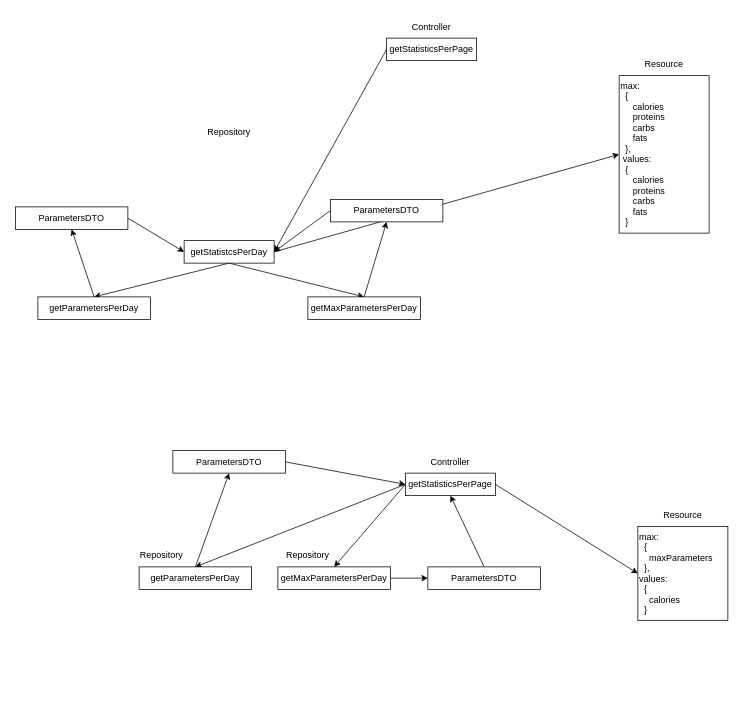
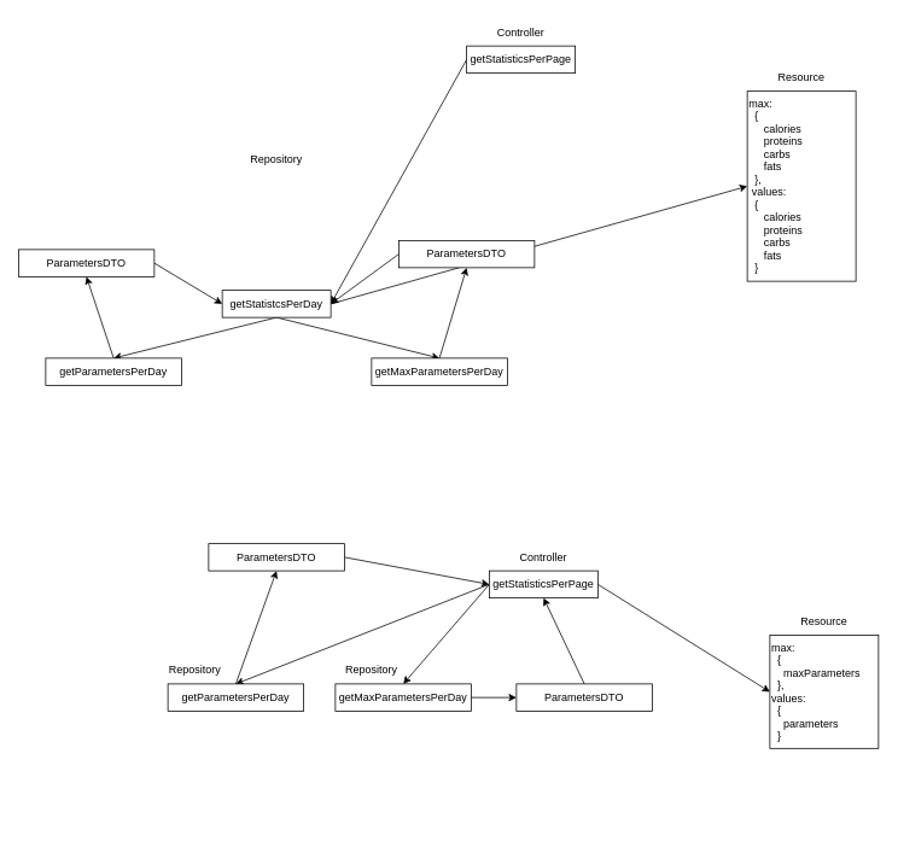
- <mxCell id="36" value="max:&#10;  {&#10;    maxParameters  &#10;  },&#10;values:&#10;  {&#10;    calories&#10;  }&#10;     " style="rounded=0;align=left;fillColor=default;strokeColor=default;verticalAlign=top;movable=1;resizable=1;rotatable=1;deletable=1;editable=1;connectable=1;" vertex="1" parent="35"><mxGeometry y="31.25" width="120" height="125.0" as="geometry" /></mxCell>
+ <mxCell id="36" value="max:&#10;  {&#10;    maxParameters  &#10;  },&#10;values:&#10;  {&#10;    parameters&#10;  }&#10;     " style="rounded=0;align=left;fillColor=default;strokeColor=default;verticalAlign=top;movable=1;resizable=1;rotatable=1;deletable=1;editable=1;connectable=1;" vertex="1" parent="35"><mxGeometry y="31.25" width="120" height="125.0" as="geometry" /></mxCell>
